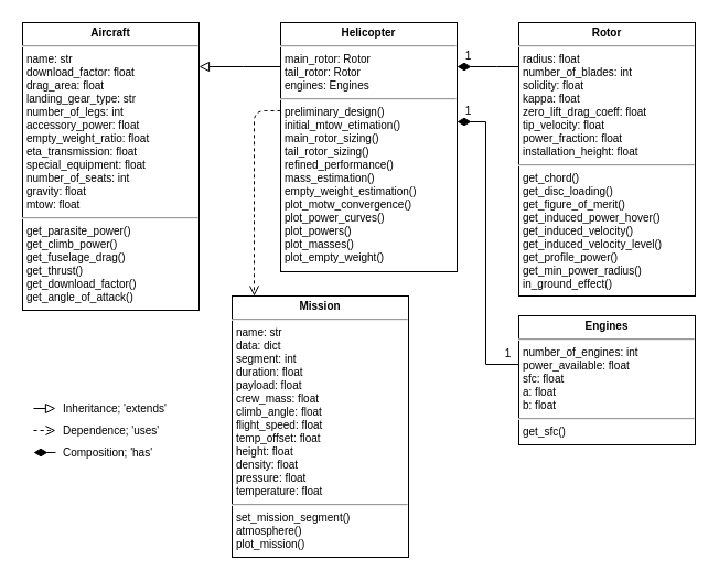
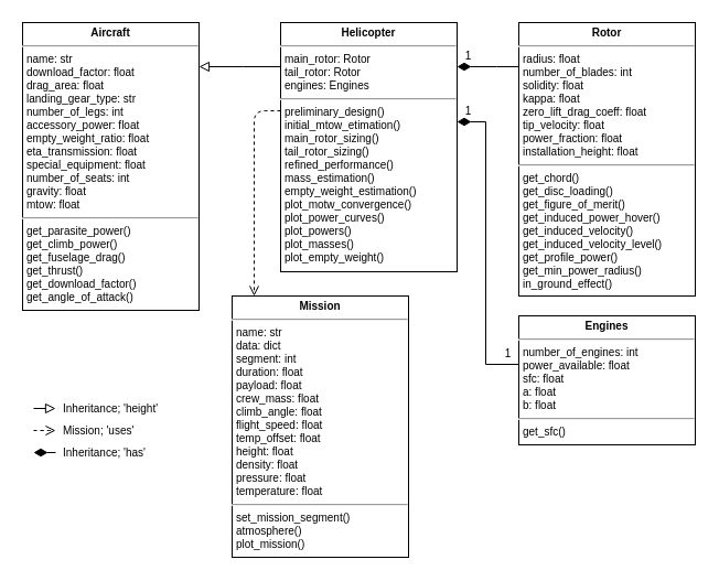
- <mxCell id="11" value="Inheritance; 'extends'" style="text;html=1;align=left;verticalAlign=middle;resizable=0;points=[];autosize=1;strokeColor=none;fillColor=none;fontSize=10;" parent="1" vertex="1"><mxGeometry x="55" y="360" width="110" height="20" as="geometry" /></mxCell>
+ <mxCell id="11" value="Inheritance; 'height'" style="text;html=1;align=left;verticalAlign=middle;resizable=0;points=[];autosize=1;strokeColor=none;fillColor=none;fontSize=10;" parent="1" vertex="1"><mxGeometry x="55" y="360" width="110" height="20" as="geometry" /></mxCell>
- <mxCell id="13" value="Dependence; 'uses'" style="text;html=1;align=left;verticalAlign=middle;resizable=0;points=[];autosize=1;strokeColor=none;fillColor=none;fontSize=10;" parent="1" vertex="1"><mxGeometry x="55" y="380" width="100" height="20" as="geometry" /></mxCell>
+ <mxCell id="13" value="Mission; 'uses'" style="text;html=1;align=left;verticalAlign=middle;resizable=0;points=[];autosize=1;strokeColor=none;fillColor=none;fontSize=10;" parent="1" vertex="1"><mxGeometry x="55" y="380" width="100" height="20" as="geometry" /></mxCell>
- <mxCell id="15" value="Composition; 'has'" style="text;html=1;align=left;verticalAlign=middle;resizable=0;points=[];autosize=1;strokeColor=none;fillColor=none;fontSize=10;" parent="1" vertex="1"><mxGeometry x="55" y="400" width="100" height="20" as="geometry" /></mxCell>
+ <mxCell id="15" value="Inheritance; 'has'" style="text;html=1;align=left;verticalAlign=middle;resizable=0;points=[];autosize=1;strokeColor=none;fillColor=none;fontSize=10;" parent="1" vertex="1"><mxGeometry x="55" y="400" width="100" height="20" as="geometry" /></mxCell>
